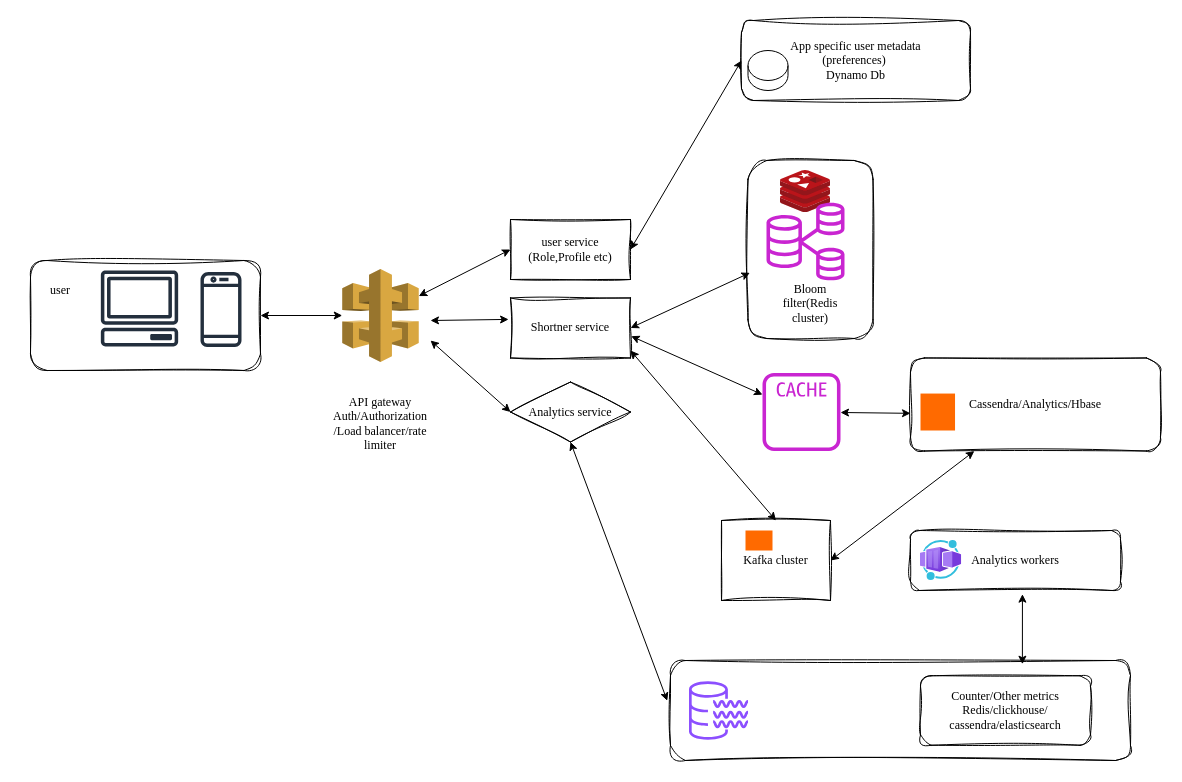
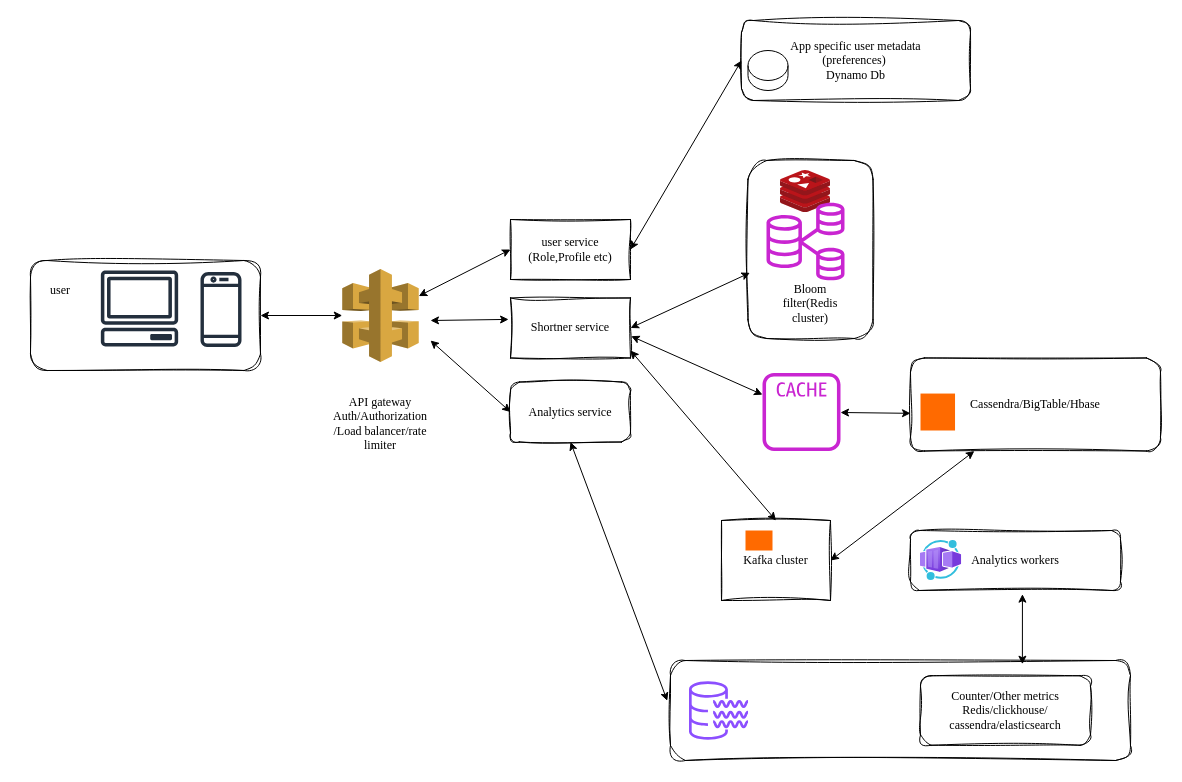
- <mxCell id="17" value="&lt;font face=&quot;Comic Sans MS&quot;&gt;Cassendra/Analytics/Hbase&lt;/font&gt;" style="rounded=1;whiteSpace=wrap;html=1;strokeColor=default;fillColor=none;glass=1;sketch=1;curveFitting=1;jiggle=2;" vertex="1" parent="1"><mxGeometry x="910" y="357.47" width="250" height="93.05" as="geometry" /></mxCell>
+ <mxCell id="17" value="&lt;font face=&quot;Comic Sans MS&quot;&gt;Cassendra/BigTable/Hbase&lt;/font&gt;" style="rounded=1;whiteSpace=wrap;html=1;strokeColor=default;fillColor=none;glass=1;sketch=1;curveFitting=1;jiggle=2;" vertex="1" parent="1"><mxGeometry x="910" y="357.47" width="250" height="93.05" as="geometry" /></mxCell>
- <mxCell id="7" value="&lt;font face=&quot;Comic Sans MS&quot;&gt;Analytics service&lt;/font&gt;" style="rhombus;whiteSpace=wrap;html=1;strokeColor=default;fillColor=none;glass=1;sketch=1;curveFitting=1;jiggle=2;" vertex="1" parent="1"><mxGeometry x="510" y="381.52" width="120" height="60" as="geometry" /></mxCell>
+ <mxCell id="7" value="&lt;font face=&quot;Comic Sans MS&quot;&gt;Analytics service&lt;/font&gt;" style="rounded=1;whiteSpace=wrap;html=1;strokeColor=default;fillColor=none;glass=1;sketch=1;curveFitting=1;jiggle=2;" vertex="1" parent="1"><mxGeometry x="510" y="381.52" width="120" height="60" as="geometry" /></mxCell>
